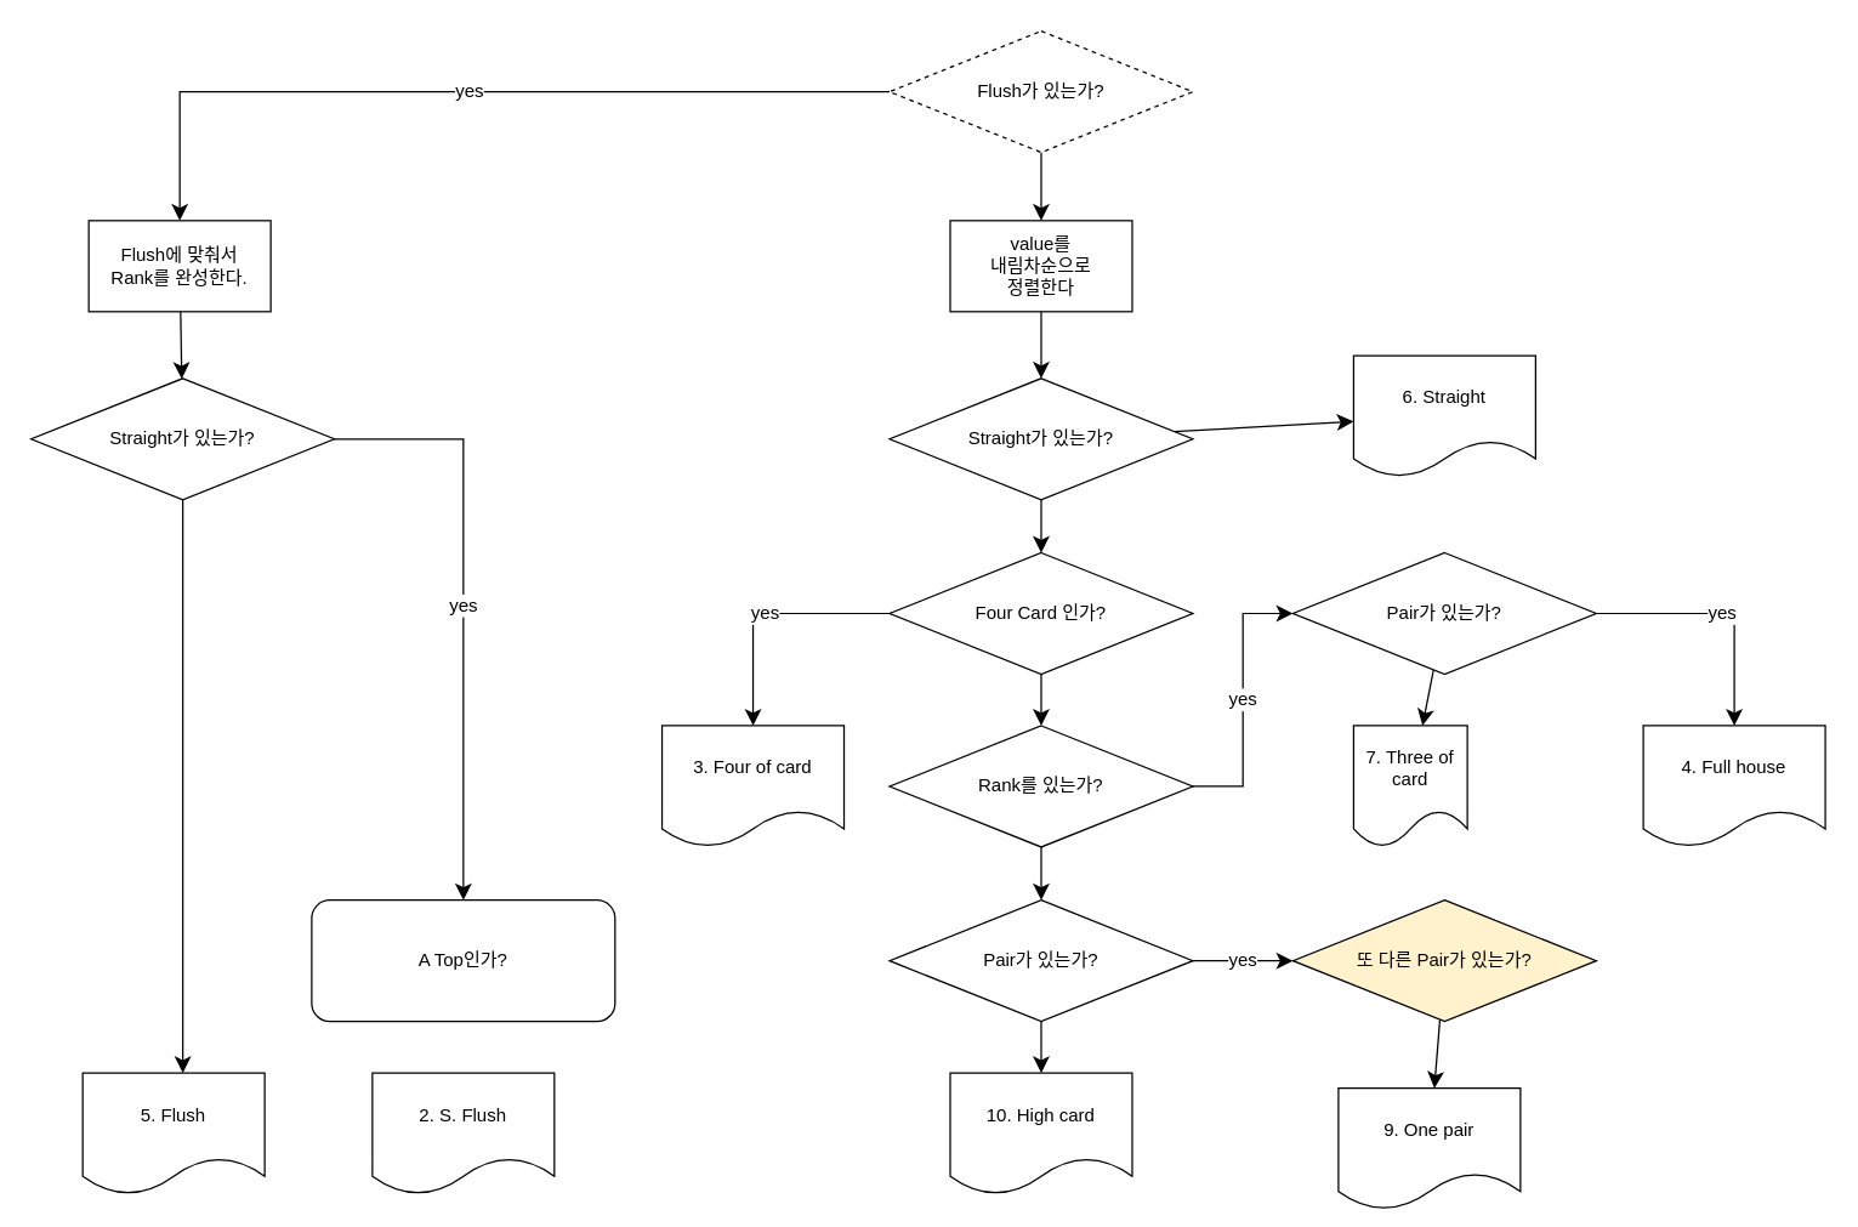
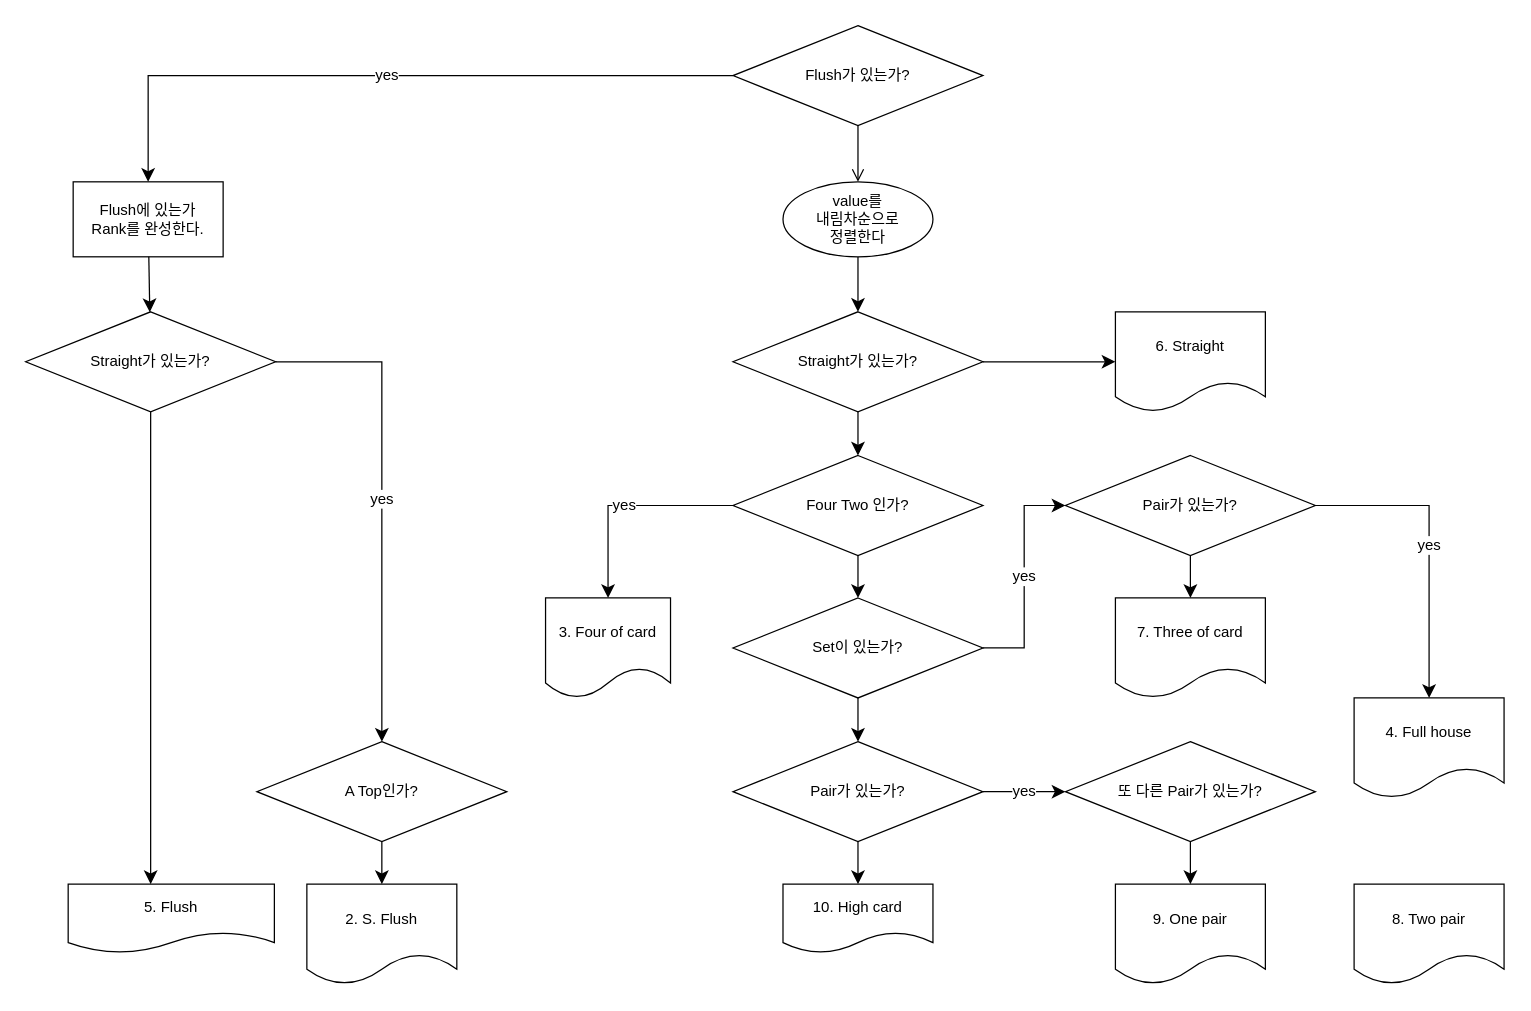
- <mxCell id="3" value="Flush가 있는가?" style="rhombus;whiteSpace=wrap;html=1;dashed=1;" vertex="1" parent="1"><mxGeometry x="586" y="20" width="200" height="80" as="geometry" /></mxCell>
+ <mxCell id="3" value="Flush가 있는가?" style="rhombus;whiteSpace=wrap;html=1;" vertex="1" parent="1"><mxGeometry x="586" y="20" width="200" height="80" as="geometry" /></mxCell>
- <mxCell id="2" value="" style="edgeStyle=none;curved=1;rounded=0;orthogonalLoop=1;jettySize=auto;html=1;fontSize=12;startSize=8;endSize=8;" edge="1" parent="1" source="3" target="31"><mxGeometry relative="1" as="geometry" /></mxCell>
+ <mxCell id="2" value="" style="edgeStyle=none;curved=1;rounded=0;orthogonalLoop=1;jettySize=auto;html=1;fontSize=12;startSize=8;endSize=8;endArrow=open;" edge="1" parent="1" source="3" target="31"><mxGeometry relative="1" as="geometry" /></mxCell>
- <mxCell id="4" value="Flush에 맞춰서&lt;div&gt;Rank를 완성한다.&lt;/div&gt;" style="rounded=0;whiteSpace=wrap;html=1;" vertex="1" parent="1"><mxGeometry x="58" y="145" width="120" height="60" as="geometry" /></mxCell>
+ <mxCell id="4" value="Flush에 있는가&lt;div&gt;Rank를 완성한다.&lt;/div&gt;" style="rounded=0;whiteSpace=wrap;html=1;" vertex="1" parent="1"><mxGeometry x="58" y="145" width="120" height="60" as="geometry" /></mxCell>
- <mxCell id="31" value="value를&lt;div&gt;내림차순으로&lt;/div&gt;&lt;div&gt;정렬한다&lt;/div&gt;" style="rounded=0;whiteSpace=wrap;html=1;" vertex="1" parent="1"><mxGeometry x="626" y="145" width="120" height="60" as="geometry" /></mxCell>
+ <mxCell id="31" value="value를&lt;div&gt;내림차순으로&lt;/div&gt;&lt;div&gt;정렬한다&lt;/div&gt;" style="ellipse;whiteSpace=wrap;html=1;" vertex="1" parent="1"><mxGeometry x="626" y="145" width="120" height="60" as="geometry" /></mxCell>
- <mxCell id="39" value="6. Straight" style="shape=document;whiteSpace=wrap;html=1;boundedLbl=1;" vertex="1" parent="1"><mxGeometry x="892" y="234" width="120" height="80" as="geometry" /></mxCell>
+ <mxCell id="39" value="6. Straight" style="shape=document;whiteSpace=wrap;html=1;boundedLbl=1;" vertex="1" parent="1"><mxGeometry x="892" y="249" width="120" height="80" as="geometry" /></mxCell>
- <mxCell id="14" value="Four Card 인가?" style="rhombus;whiteSpace=wrap;html=1;" vertex="1" parent="1"><mxGeometry x="586" y="364" width="200" height="80" as="geometry" /></mxCell>
+ <mxCell id="14" value="Four Two 인가?" style="rhombus;whiteSpace=wrap;html=1;" vertex="1" parent="1"><mxGeometry x="586" y="364" width="200" height="80" as="geometry" /></mxCell>
- <mxCell id="25" value="3. Four of card" style="shape=document;whiteSpace=wrap;html=1;boundedLbl=1;" vertex="1" parent="1"><mxGeometry x="436" y="478" width="120" height="80" as="geometry" /></mxCell>
+ <mxCell id="25" value="3. Four of card" style="shape=document;whiteSpace=wrap;html=1;boundedLbl=1;" vertex="1" parent="1"><mxGeometry x="436" y="478" width="100" height="80" as="geometry" /></mxCell>
- <mxCell id="17" value="Rank를 있는가?" style="rhombus;whiteSpace=wrap;html=1;" vertex="1" parent="1"><mxGeometry x="586" y="478" width="200" height="80" as="geometry" /></mxCell>
+ <mxCell id="17" value="Set이 있는가?" style="rhombus;whiteSpace=wrap;html=1;" vertex="1" parent="1"><mxGeometry x="586" y="478" width="200" height="80" as="geometry" /></mxCell>
- <mxCell id="34" value="7. Three of card" style="shape=document;whiteSpace=wrap;html=1;boundedLbl=1;" vertex="1" parent="1"><mxGeometry x="892" y="478" width="75" height="80" as="geometry" /></mxCell>
+ <mxCell id="34" value="7. Three of card" style="shape=document;whiteSpace=wrap;html=1;boundedLbl=1;" vertex="1" parent="1"><mxGeometry x="892" y="478" width="120" height="80" as="geometry" /></mxCell>
- <mxCell id="33" value="4. Full house" style="shape=document;whiteSpace=wrap;html=1;boundedLbl=1;" vertex="1" parent="1"><mxGeometry x="1083" y="478" width="120" height="80" as="geometry" /></mxCell>
+ <mxCell id="33" value="4. Full house" style="shape=document;whiteSpace=wrap;html=1;boundedLbl=1;" vertex="1" parent="1"><mxGeometry x="1083" y="558" width="120" height="80" as="geometry" /></mxCell>
- <mxCell id="8" value="A Top인가?" style="whiteSpace=wrap;html=1;rounded=1;" vertex="1" parent="1"><mxGeometry x="205" y="593" width="200" height="80" as="geometry" /></mxCell>
+ <mxCell id="8" value="A Top인가?" style="rhombus;whiteSpace=wrap;html=1;" vertex="1" parent="1"><mxGeometry x="205" y="593" width="200" height="80" as="geometry" /></mxCell>
- <mxCell id="21" value="또 다른 Pair가 있는가?" style="rhombus;whiteSpace=wrap;html=1;fillColor=#fff2cc;" vertex="1" parent="1"><mxGeometry x="852" y="593" width="200" height="80" as="geometry" /></mxCell>
+ <mxCell id="21" value="또 다른 Pair가 있는가?" style="rhombus;whiteSpace=wrap;html=1;" vertex="1" parent="1"><mxGeometry x="852" y="593" width="200" height="80" as="geometry" /></mxCell>
+ <mxCell id="10" value="" style="edgeStyle=segmentEdgeStyle;endArrow=classic;html=1;curved=0;rounded=0;endSize=8;startSize=8;fontSize=12;" edge="1" parent="1" source="8" target="9"><mxGeometry width="50" height="50" relative="1" as="geometry"><mxPoint x="495" y="428" as="sourcePoint" /><mxPoint x="301" y="136" as="targetPoint" /></mxGeometry></mxCell>
- <mxCell id="11" value="5. Flush" style="shape=document;whiteSpace=wrap;html=1;boundedLbl=1;" vertex="1" parent="1"><mxGeometry x="54" y="707" width="120" height="80" as="geometry" /></mxCell>
+ <mxCell id="11" value="5. Flush" style="shape=document;whiteSpace=wrap;html=1;boundedLbl=1;" vertex="1" parent="1"><mxGeometry x="54" y="707" width="165" height="55" as="geometry" /></mxCell>
- <mxCell id="29" value="10. High card" style="shape=document;whiteSpace=wrap;html=1;boundedLbl=1;" vertex="1" parent="1"><mxGeometry x="626" y="707" width="120" height="80" as="geometry" /></mxCell>
+ <mxCell id="29" value="10. High card" style="shape=document;whiteSpace=wrap;html=1;boundedLbl=1;" vertex="1" parent="1"><mxGeometry x="626" y="707" width="120" height="55" as="geometry" /></mxCell>
+ <mxCell id="24" value="8. Two pair" style="shape=document;whiteSpace=wrap;html=1;boundedLbl=1;" vertex="1" parent="1"><mxGeometry x="1083" y="707" width="120" height="80" as="geometry" /></mxCell>
- <mxCell id="23" value="9. One pair" style="shape=document;whiteSpace=wrap;html=1;boundedLbl=1;" vertex="1" parent="1"><mxGeometry x="882" y="717" width="120" height="80" as="geometry" /></mxCell>
+ <mxCell id="23" value="9. One pair" style="shape=document;whiteSpace=wrap;html=1;boundedLbl=1;" vertex="1" parent="1"><mxGeometry x="892" y="707" width="120" height="80" as="geometry" /></mxCell>
